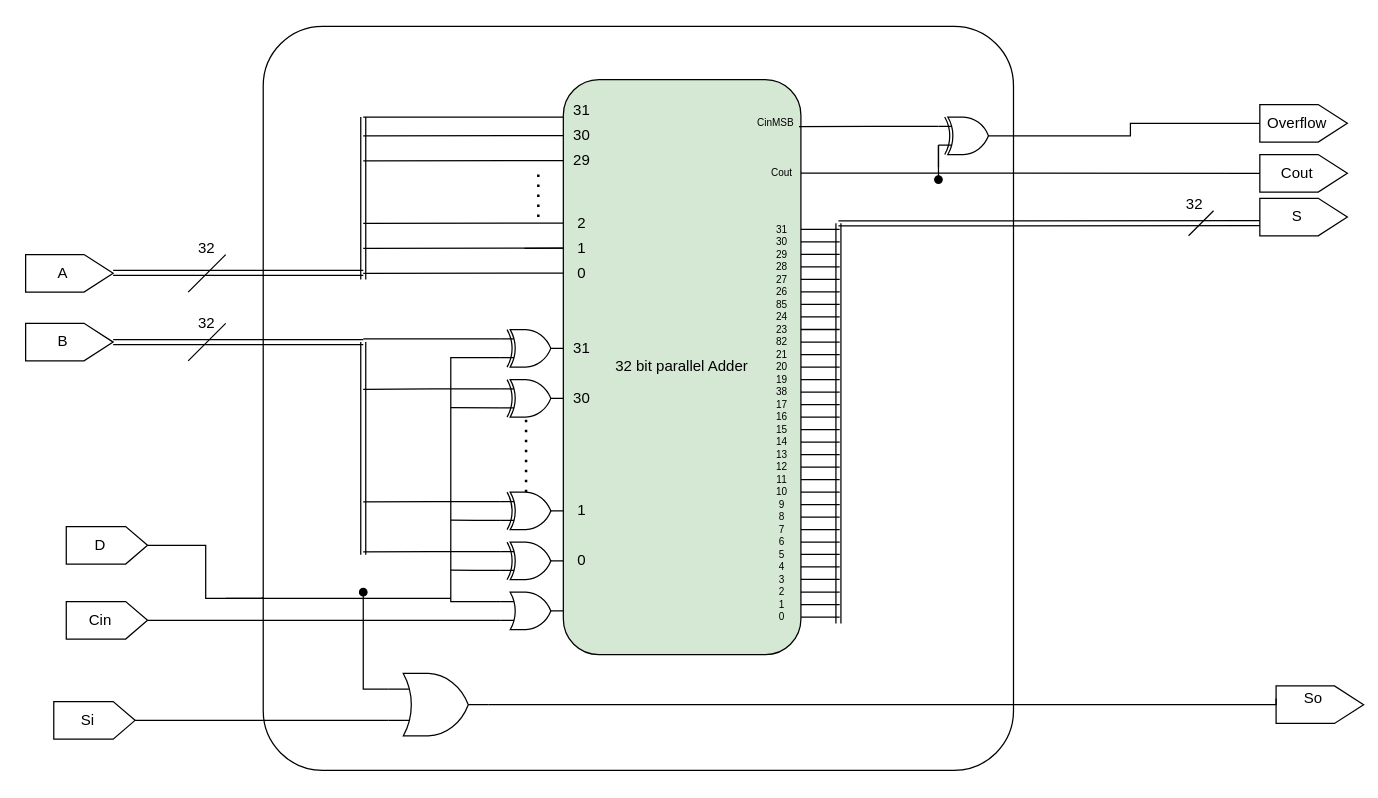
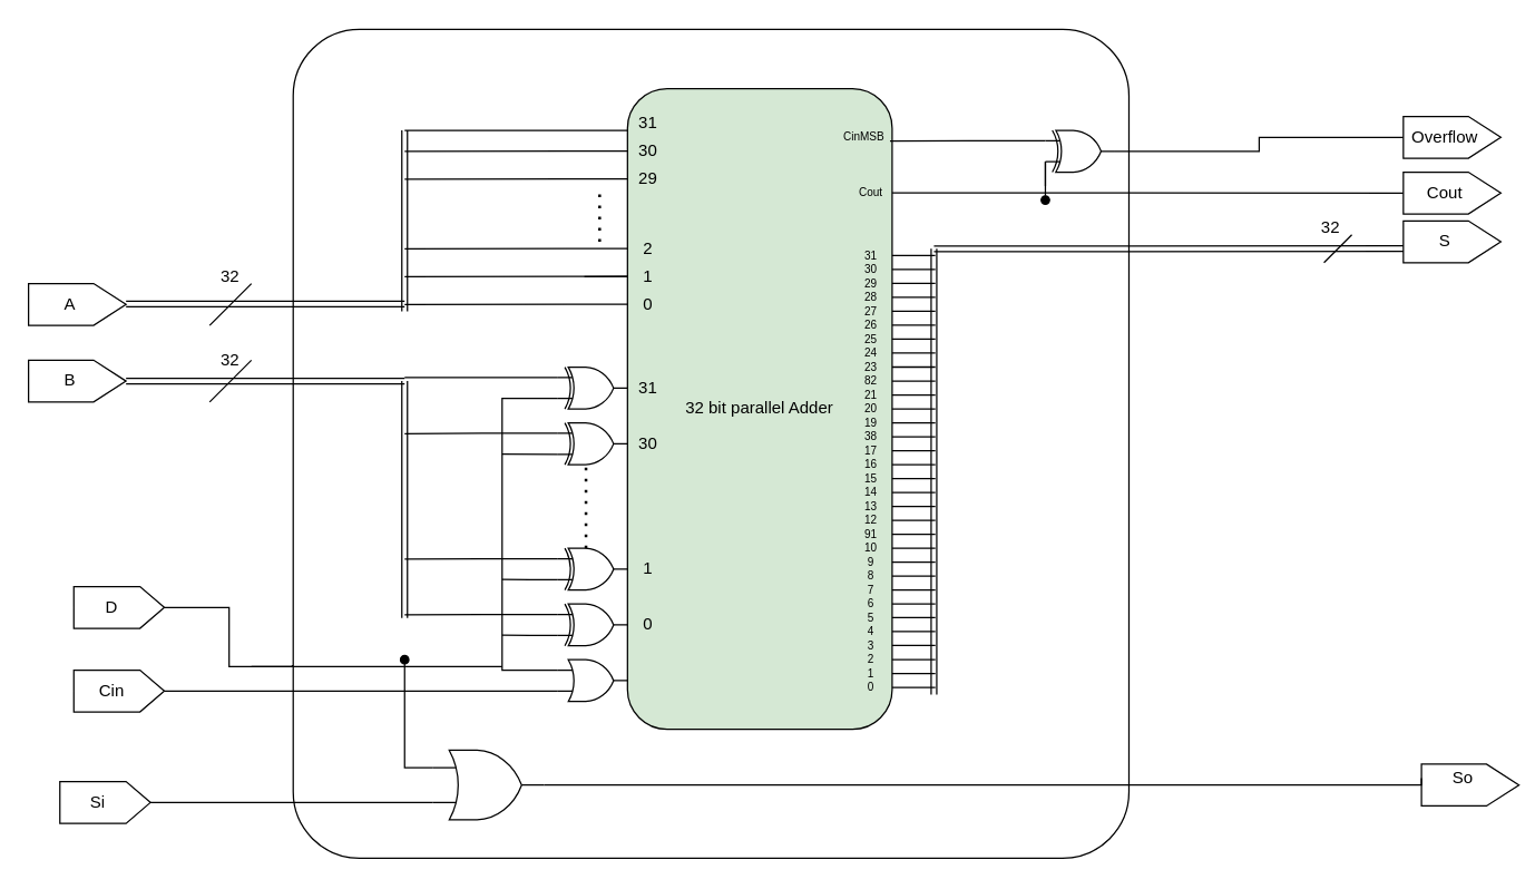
- <mxCell id="79" value="85" style="text;html=1;align=center;verticalAlign=middle;whiteSpace=wrap;rounded=0;fontSize=8;" parent="1" vertex="1"><mxGeometry x="620" y="238" width="10" height="10" as="geometry" /></mxCell>
+ <mxCell id="79" value="25" style="text;html=1;align=center;verticalAlign=middle;whiteSpace=wrap;rounded=0;fontSize=8;" parent="1" vertex="1"><mxGeometry x="620" y="238" width="10" height="10" as="geometry" /></mxCell>
- <mxCell id="65" value="11" style="text;html=1;align=center;verticalAlign=middle;whiteSpace=wrap;rounded=0;fontSize=8;" parent="1" vertex="1"><mxGeometry x="620" y="378" width="10" height="10" as="geometry" /></mxCell>
+ <mxCell id="65" value="91" style="text;html=1;align=center;verticalAlign=middle;whiteSpace=wrap;rounded=0;fontSize=8;" parent="1" vertex="1"><mxGeometry x="620" y="378" width="10" height="10" as="geometry" /></mxCell>
